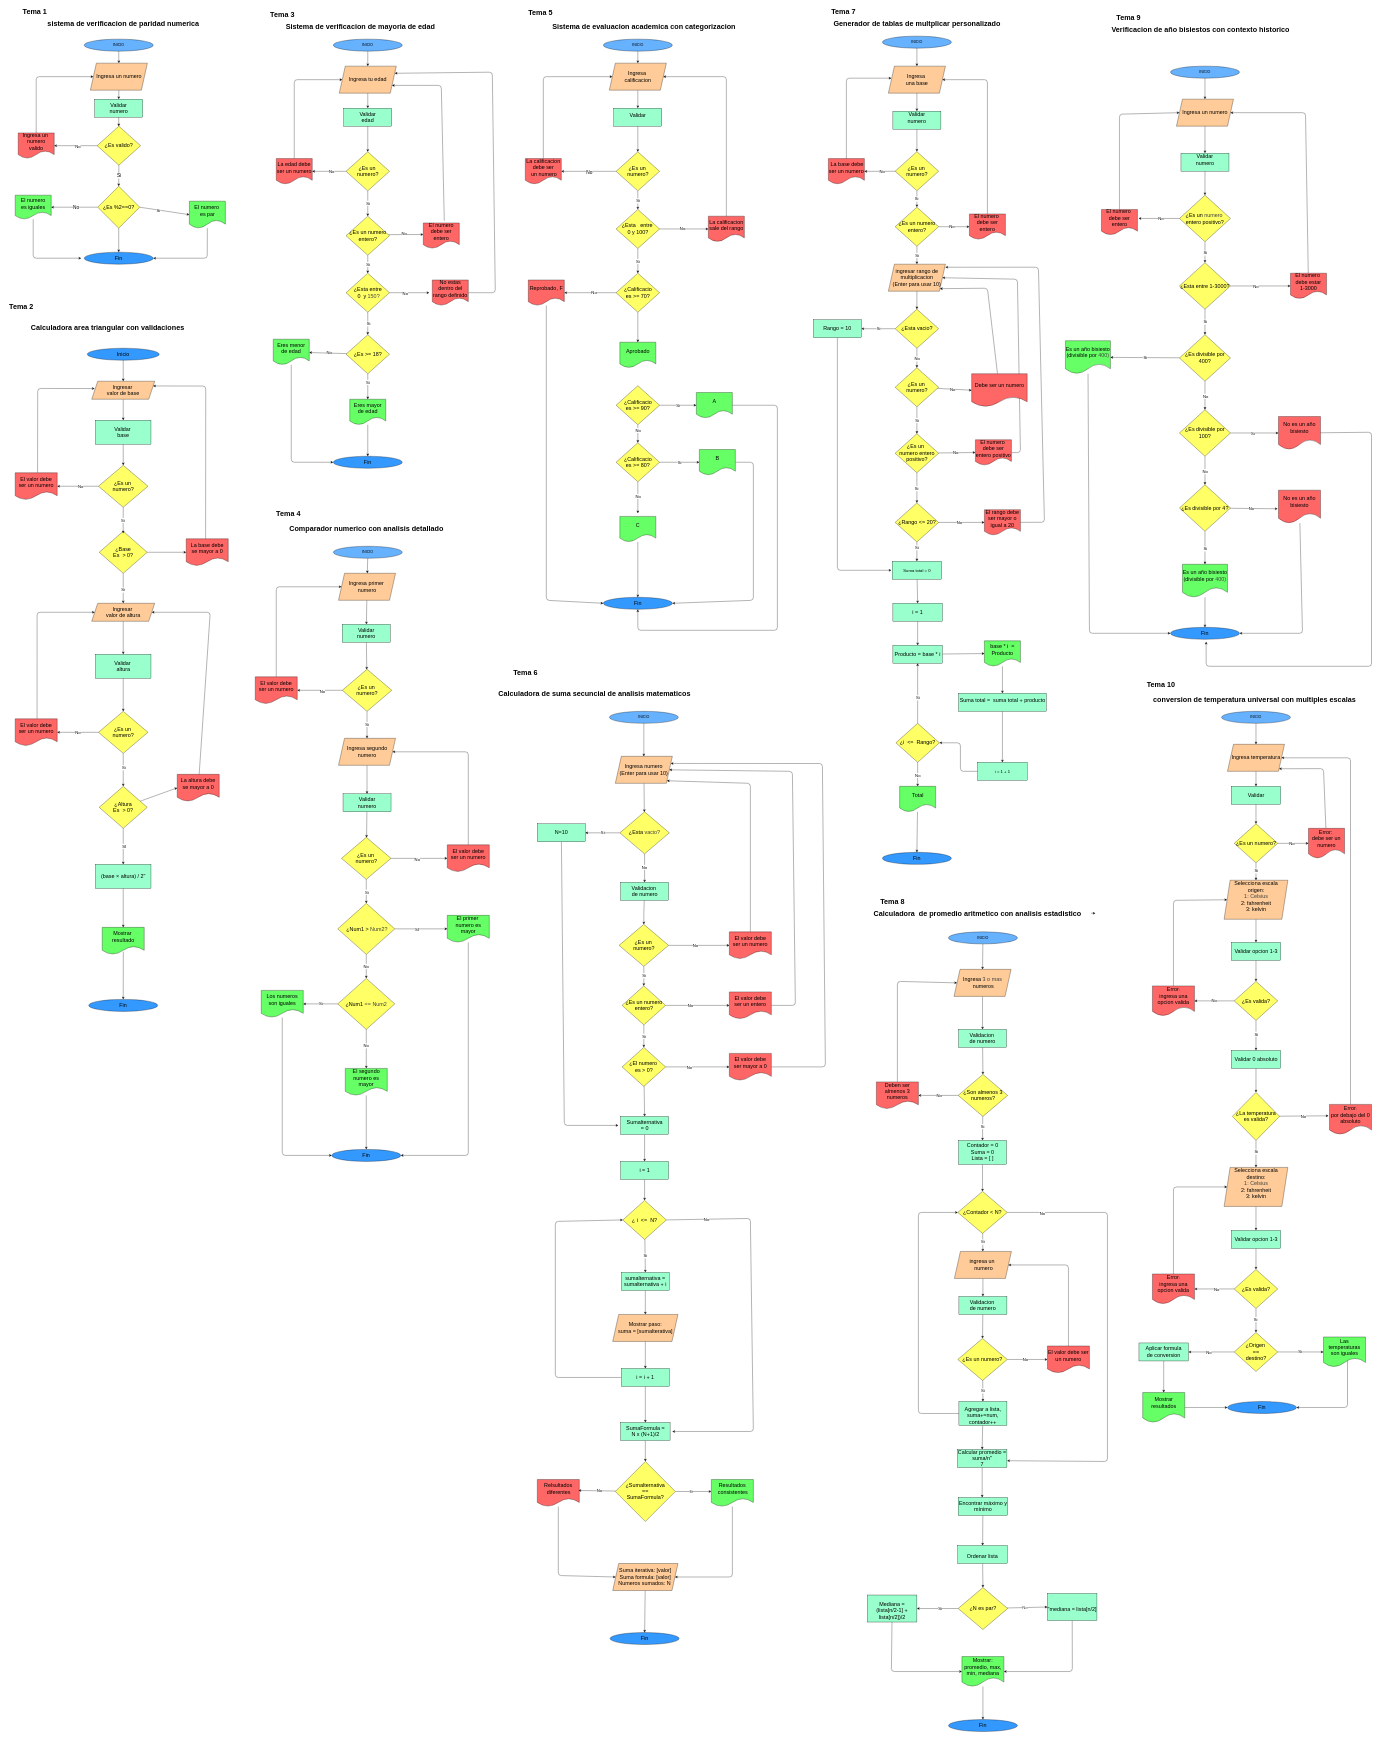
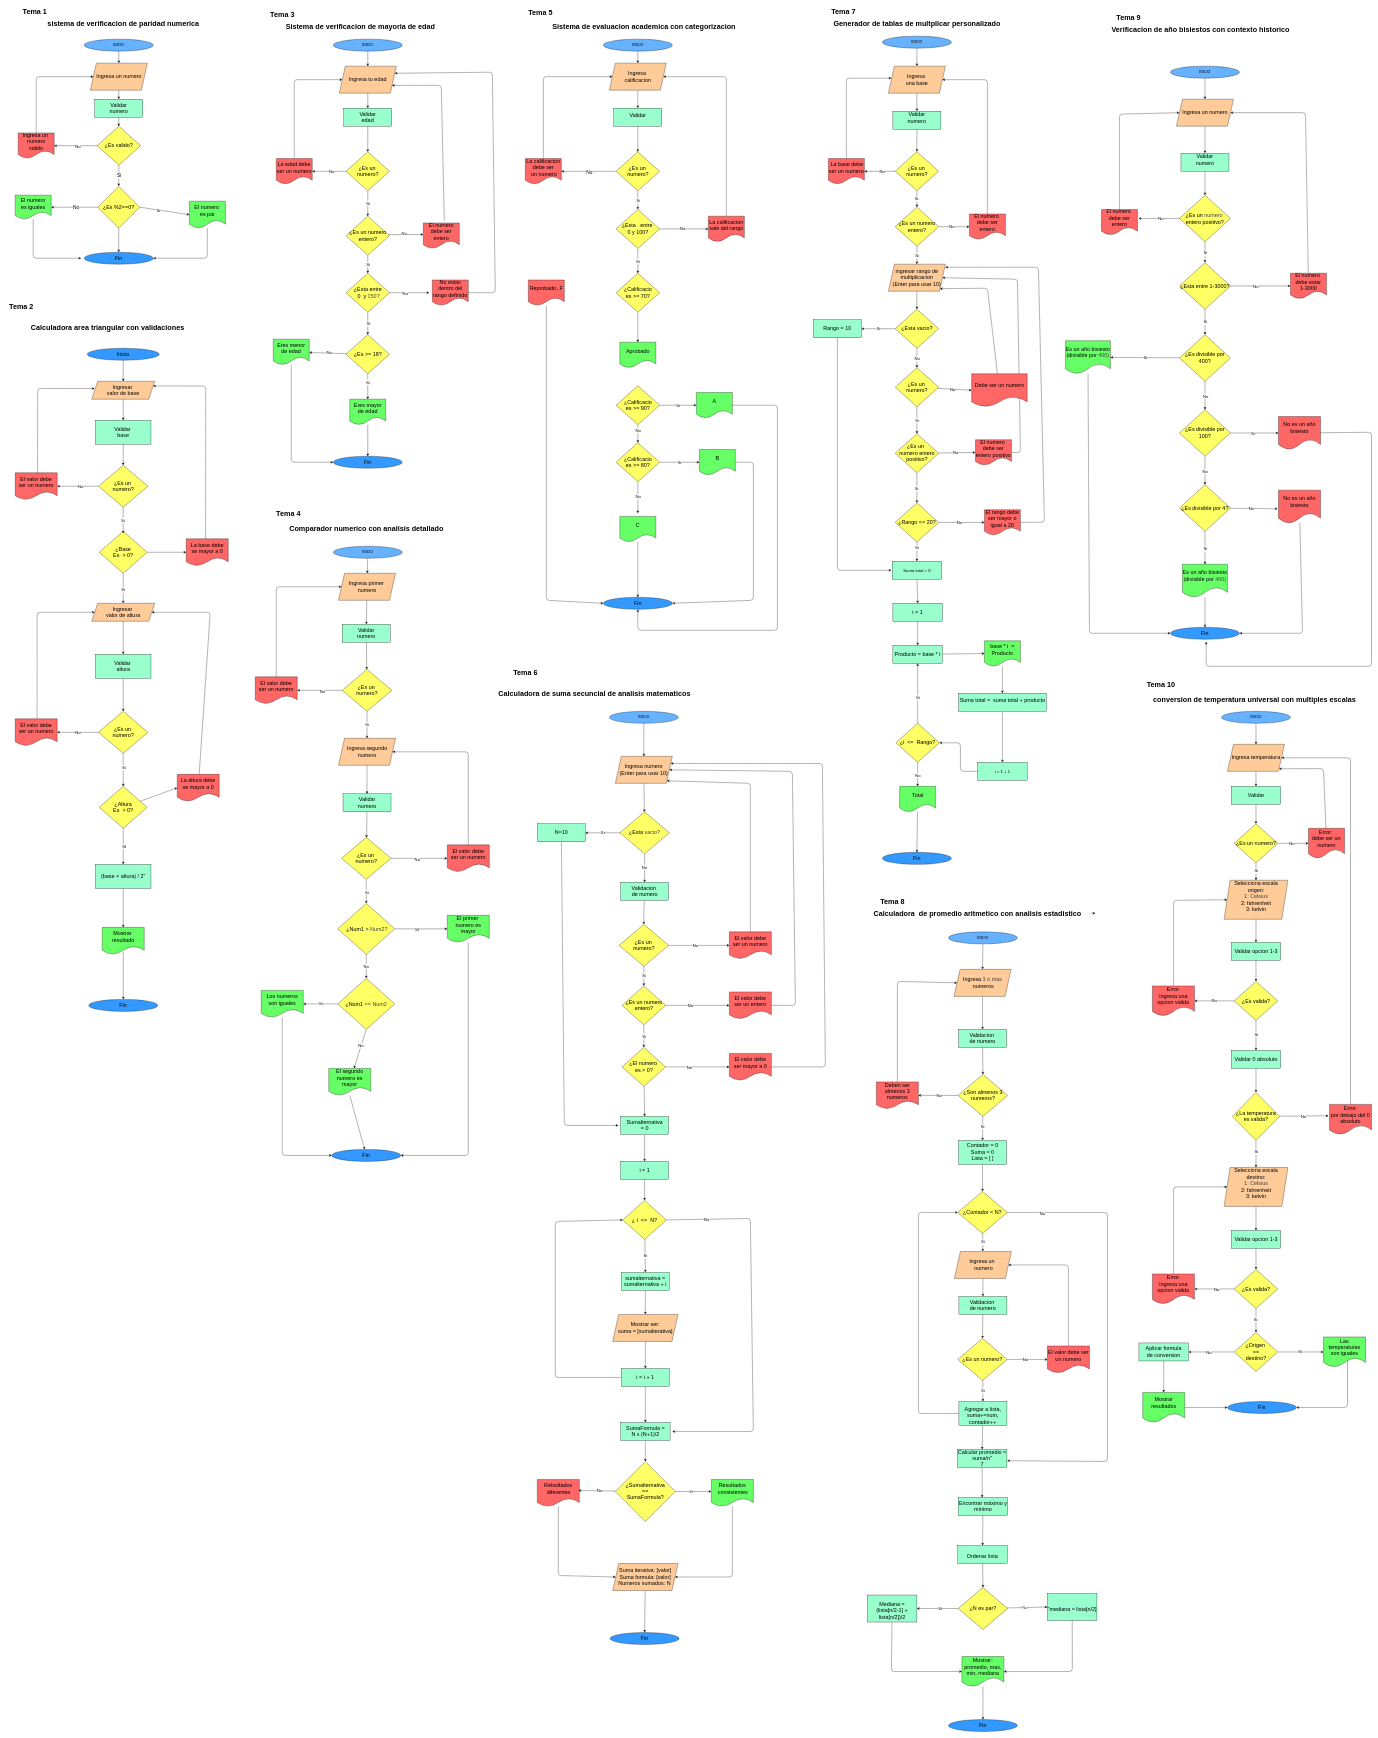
- <mxCell id="174" style="edgeStyle=none;html=1;entryX=1;entryY=0.5;entryDx=0;entryDy=0;" parent="1" source="177" target="179" edge="1"><mxGeometry relative="1" as="geometry" /></mxCell>
- <mxCell id="175" value="&lt;font style=&quot;font-size: 14px;&quot;&gt;No&lt;/font&gt;" style="edgeLabel;html=1;align=center;verticalAlign=middle;resizable=0;points=[];" parent="174" vertex="1" connectable="0"><mxGeometry x="-0.144" relative="1" as="geometry"><mxPoint as="offset" /></mxGeometry></mxCell>
- <mxCell id="151" value="&lt;span style=&quot;font-size: 18px;&quot;&gt;El segundo numero es mayor&lt;/span&gt;" style="shape=document;whiteSpace=wrap;html=1;boundedLbl=1;fillColor=#66FF66;" parent="1" vertex="1"><mxGeometry x="1150" y="3560" width="140" height="90" as="geometry" /></mxCell>
+ <mxCell id="151" value="&lt;span style=&quot;font-size: 18px;&quot;&gt;El segundo numero es mayor&lt;/span&gt;" style="shape=document;whiteSpace=wrap;html=1;boundedLbl=1;fillColor=#66FF66;" parent="1" vertex="1"><mxGeometry x="1095" y="3560" width="140" height="90" as="geometry" /></mxCell>
- <mxCell id="245" value="&lt;div&gt;&lt;font style=&quot;font-size: 18px;&quot;&gt;Mostrar paso:&lt;/font&gt;&lt;/div&gt;&lt;div&gt;&lt;font style=&quot;font-size: 18px;&quot;&gt;suma = [sumalterativa]&lt;/font&gt;&lt;/div&gt;" style="shape=parallelogram;perimeter=parallelogramPerimeter;whiteSpace=wrap;html=1;fixedSize=1;fillColor=#FFCC99;" parent="1" vertex="1"><mxGeometry x="2041.25" y="4380" width="217.5" height="90" as="geometry" /></mxCell>
+ <mxCell id="245" value="&lt;div&gt;&lt;font style=&quot;font-size: 18px;&quot;&gt;Mostrar ser:&lt;/font&gt;&lt;/div&gt;&lt;div&gt;&lt;font style=&quot;font-size: 18px;&quot;&gt;suma = [sumalterativa]&lt;/font&gt;&lt;/div&gt;" style="shape=parallelogram;perimeter=parallelogramPerimeter;whiteSpace=wrap;html=1;fixedSize=1;fillColor=#FFCC99;" parent="1" vertex="1"><mxGeometry x="2041.25" y="4380" width="217.5" height="90" as="geometry" /></mxCell>
